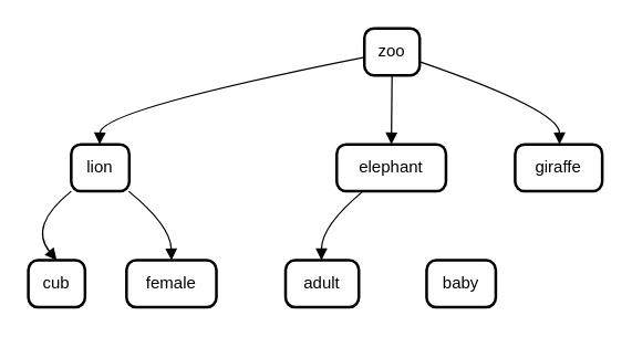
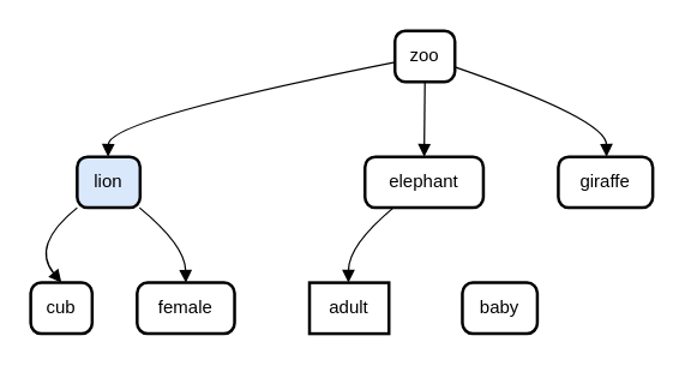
- <mxCell id="3" value="lion" style="rounded=1;absoluteArcSize=1;arcSize=14;whiteSpace=wrap;strokeWidth=2;" vertex="1" parent="1"><mxGeometry x="51" y="104" width="42" height="34" as="geometry" /></mxCell>
+ <mxCell id="3" value="lion" style="rounded=1;absoluteArcSize=1;arcSize=14;whiteSpace=wrap;strokeWidth=2;fillColor=#dae8fc;" vertex="1" parent="1"><mxGeometry x="51" y="104" width="42" height="34" as="geometry" /></mxCell>
- <mxCell id="8" value="adult" style="rounded=1;absoluteArcSize=1;arcSize=14;whiteSpace=wrap;strokeWidth=2;" vertex="1" parent="1"><mxGeometry x="206" y="188" width="53" height="34" as="geometry" /></mxCell>
+ <mxCell id="8" value="adult" style="absoluteArcSize=1;arcSize=14;whiteSpace=wrap;strokeWidth=2;rounded=0;" vertex="1" parent="1"><mxGeometry x="206" y="188" width="53" height="34" as="geometry" /></mxCell>
